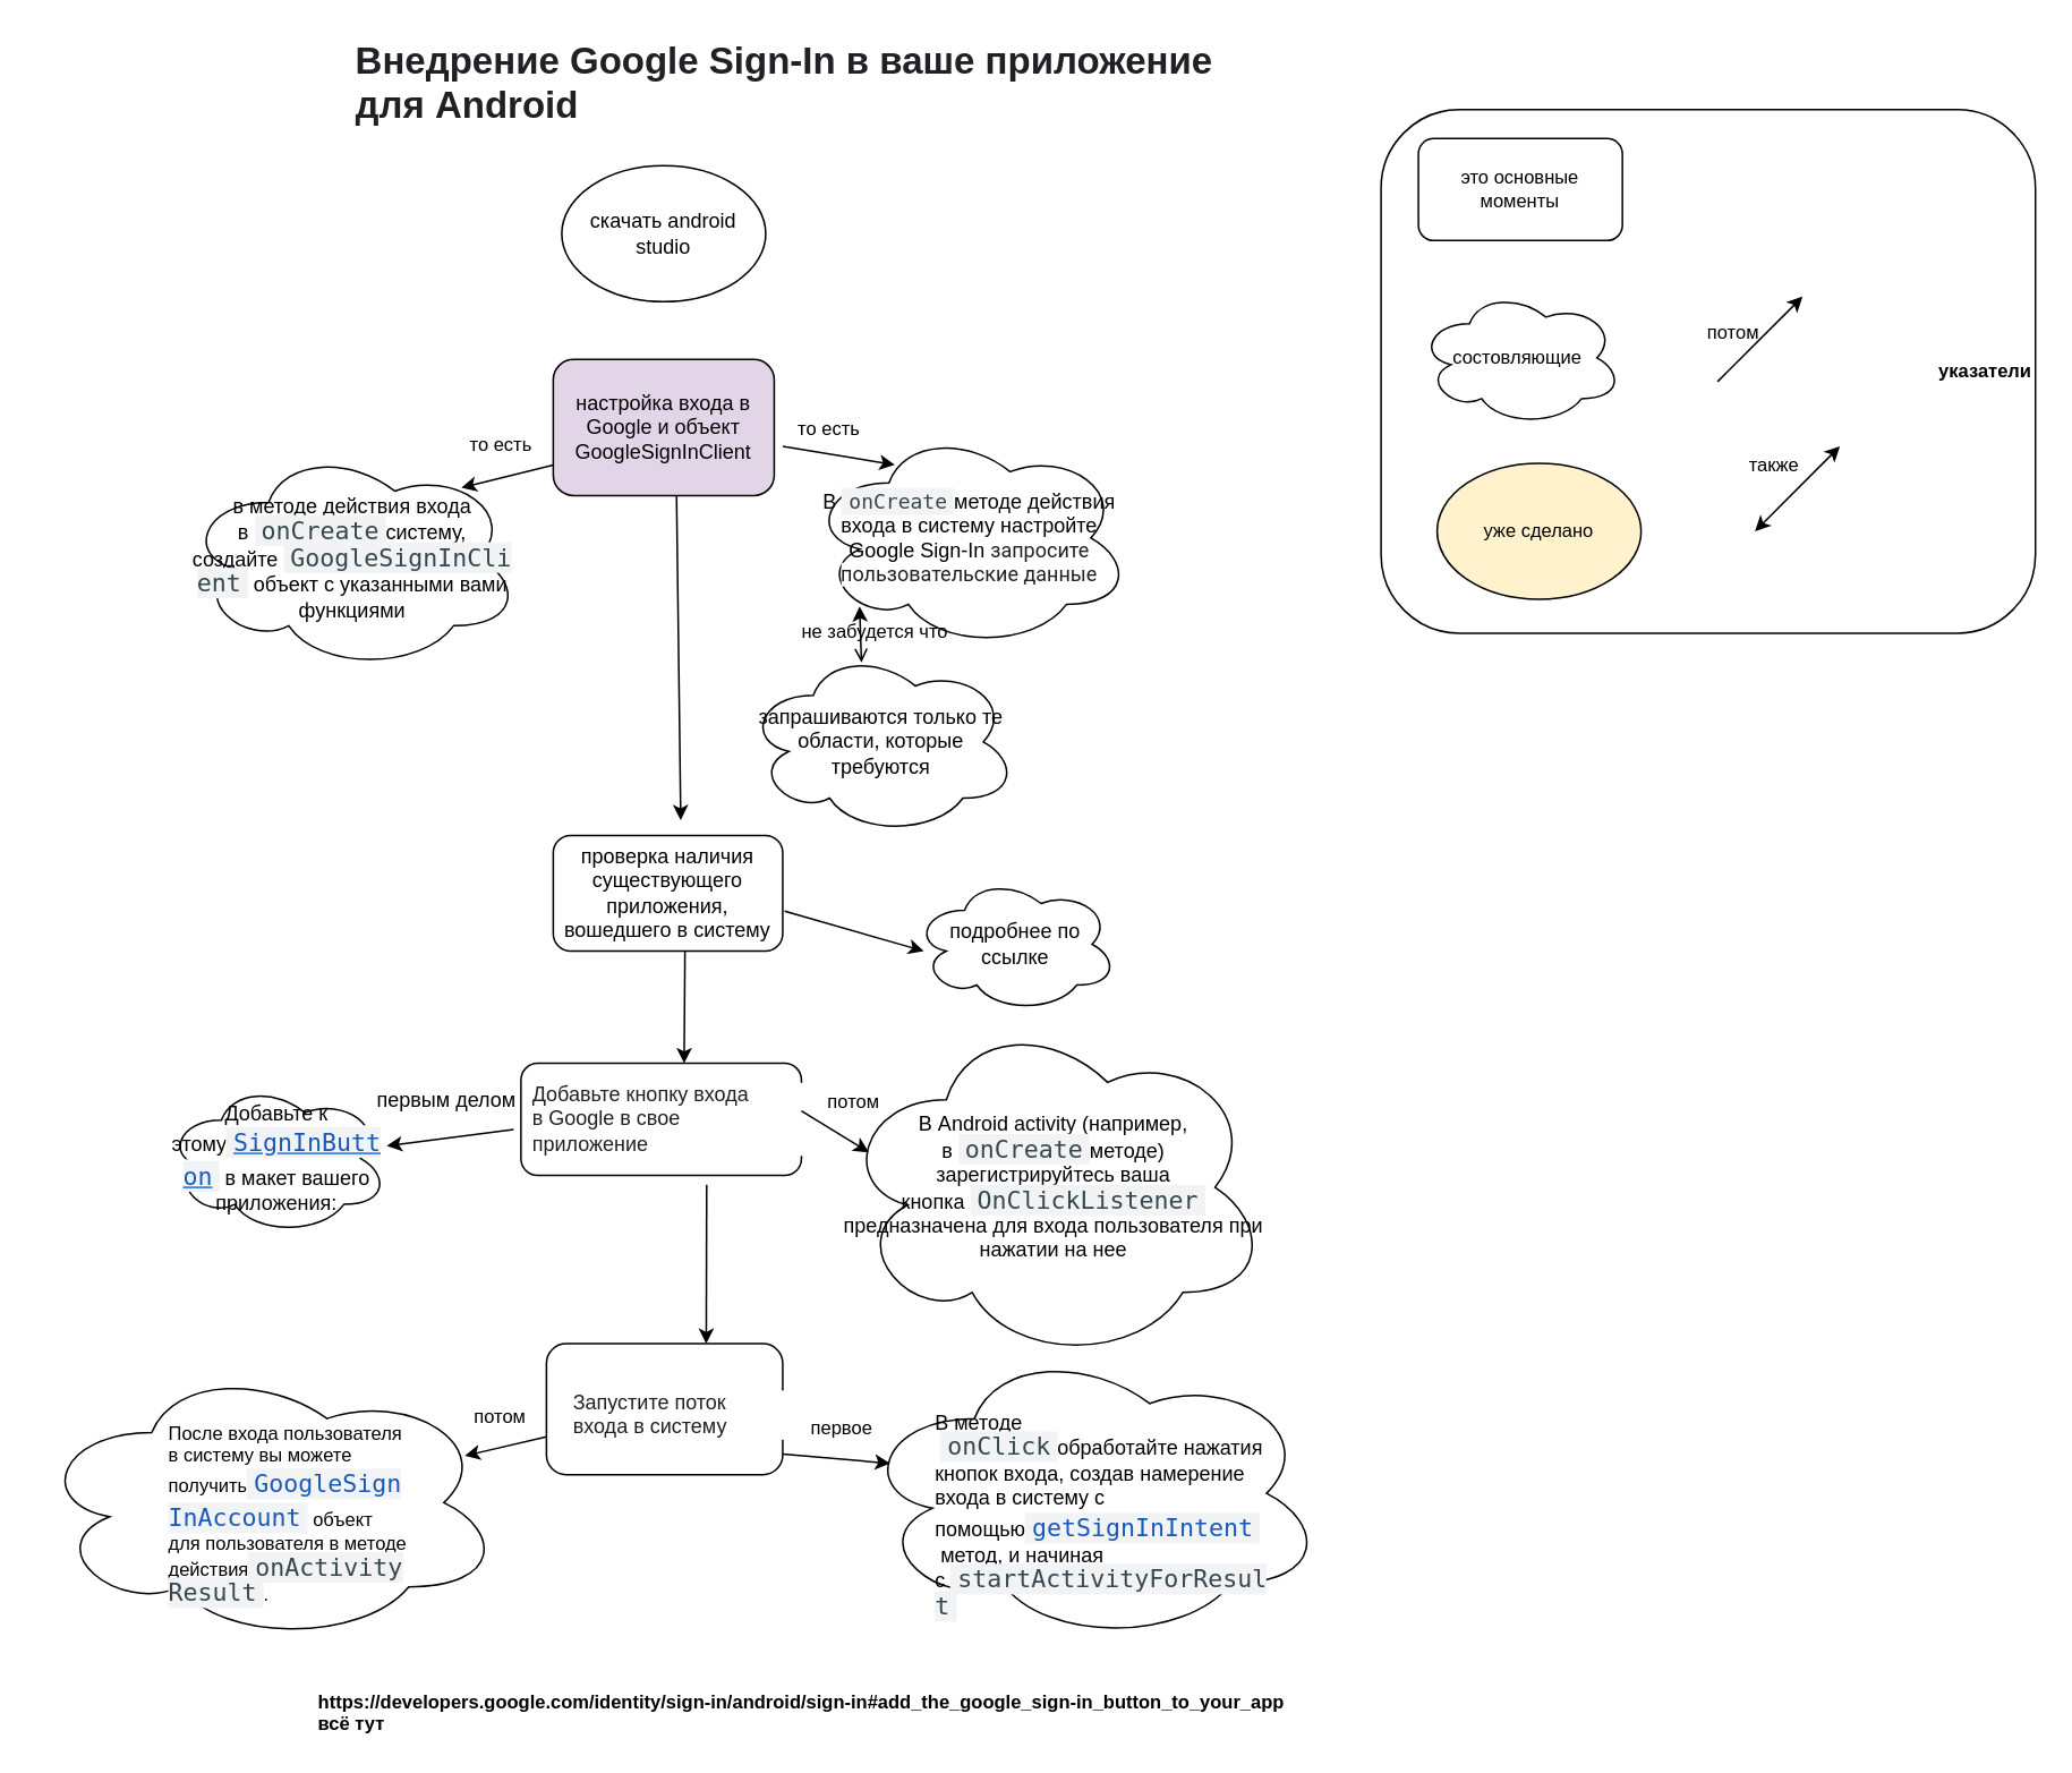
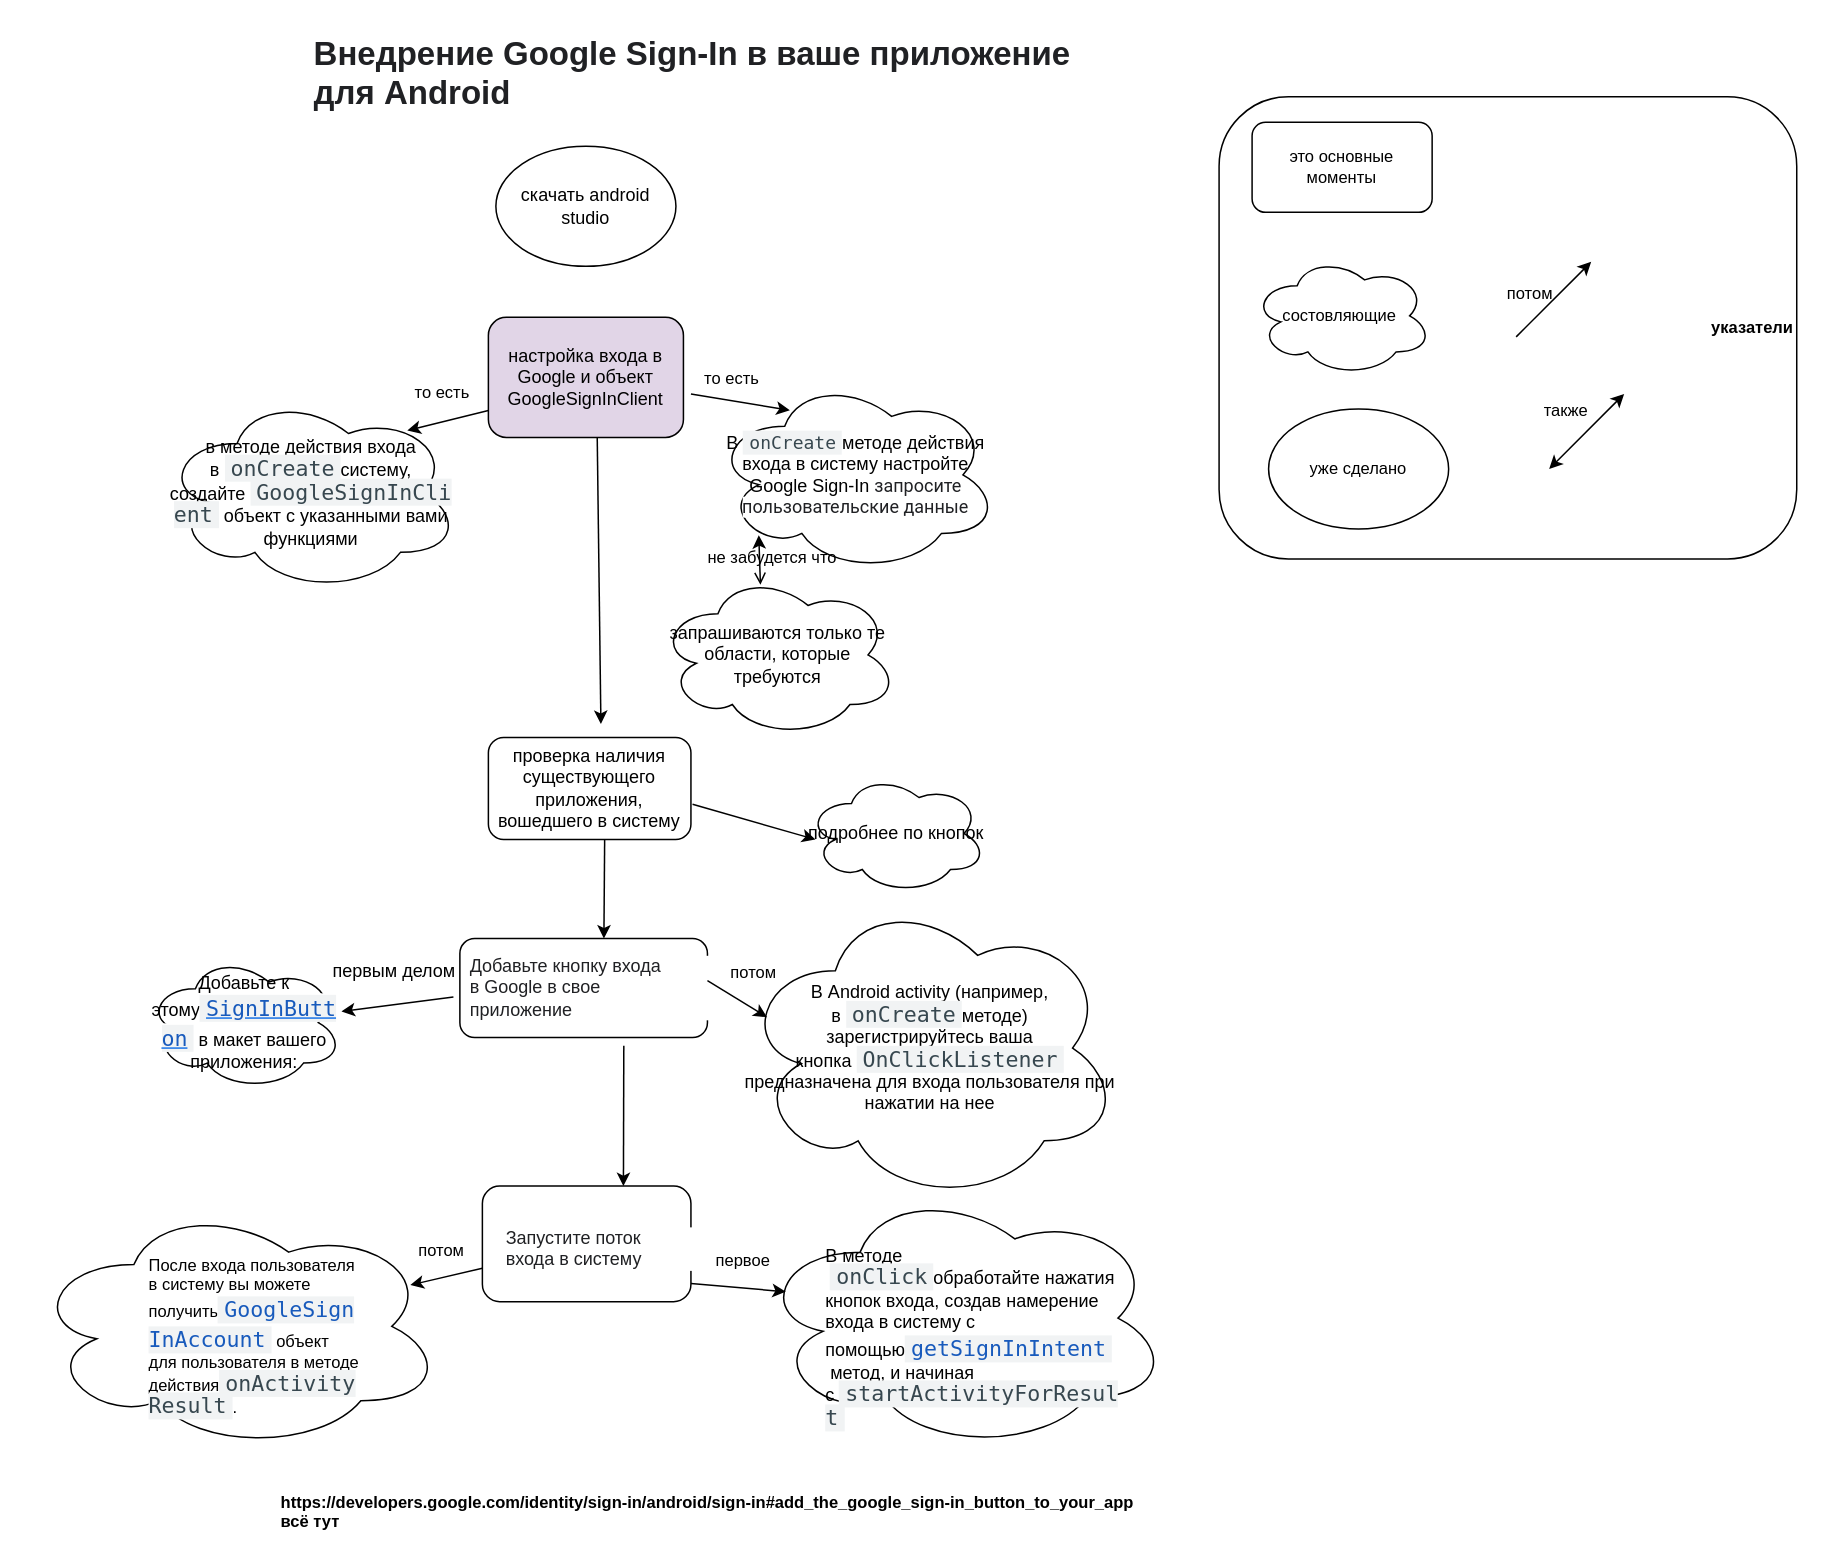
- <mxCell id="42" value="уже сделано" style="ellipse;whiteSpace=wrap;html=1;fontSize=11;align=center;fillColor=#fff2cc;" vertex="1" parent="1"><mxGeometry x="845" y="272" width="120" height="80" as="geometry" /></mxCell>
+ <mxCell id="42" value="уже сделано" style="ellipse;whiteSpace=wrap;html=1;fontSize=11;align=center;" vertex="1" parent="1"><mxGeometry x="845" y="272" width="120" height="80" as="geometry" /></mxCell>
- <mxCell id="21" value="подробнее по ссылке" style="ellipse;shape=cloud;whiteSpace=wrap;html=1;align=center;" vertex="1" parent="1"><mxGeometry x="537" y="515" width="120" height="80" as="geometry" /></mxCell>
+ <mxCell id="21" value="подробнее по кнопок" style="ellipse;shape=cloud;whiteSpace=wrap;html=1;align=center;" vertex="1" parent="1"><mxGeometry x="537" y="515" width="120" height="80" as="geometry" /></mxCell>
